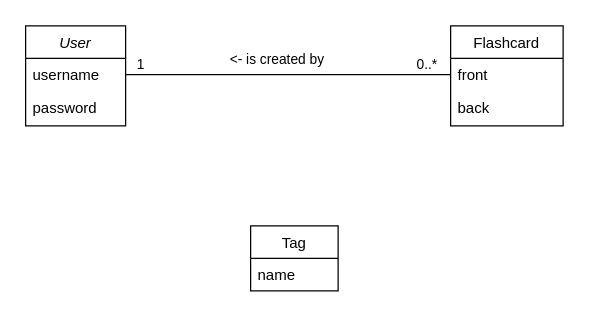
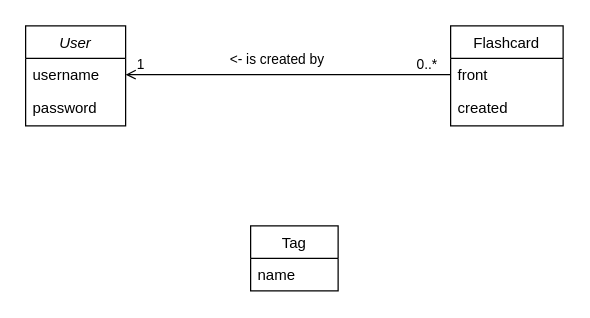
- <mxCell id="8" value="" style="endArrow=none;html=1;rounded=0;entryX=1;entryY=0.5;entryDx=0;entryDy=0;exitX=0;exitY=0.5;exitDx=0;exitDy=0;" edge="1" parent="1" source="6" target="3"><mxGeometry width="50" height="50" relative="1" as="geometry"><mxPoint x="320" y="160" as="sourcePoint" /><mxPoint x="294" y="210" as="targetPoint" /></mxGeometry></mxCell>
+ <mxCell id="8" value="" style="endArrow=open;html=1;rounded=0;entryX=1;entryY=0.5;entryDx=0;entryDy=0;exitX=0;exitY=0.5;exitDx=0;exitDy=0;" edge="1" parent="1" source="6" target="3"><mxGeometry width="50" height="50" relative="1" as="geometry"><mxPoint x="320" y="160" as="sourcePoint" /><mxPoint x="294" y="210" as="targetPoint" /></mxGeometry></mxCell>
- <mxCell id="7" value="back" style="text;align=left;verticalAlign=top;spacingLeft=4;spacingRight=4;overflow=hidden;rotatable=0;points=[[0,0.5],[1,0.5]];portConstraint=eastwest;rounded=0;shadow=0;html=0;" parent="5" vertex="1"><mxGeometry y="52" width="90" height="26" as="geometry" /></mxCell>
+ <mxCell id="7" value="created" style="text;align=left;verticalAlign=top;spacingLeft=4;spacingRight=4;overflow=hidden;rotatable=0;points=[[0,0.5],[1,0.5]];portConstraint=eastwest;rounded=0;shadow=0;html=0;" parent="5" vertex="1"><mxGeometry y="52" width="90" height="26" as="geometry" /></mxCell>
